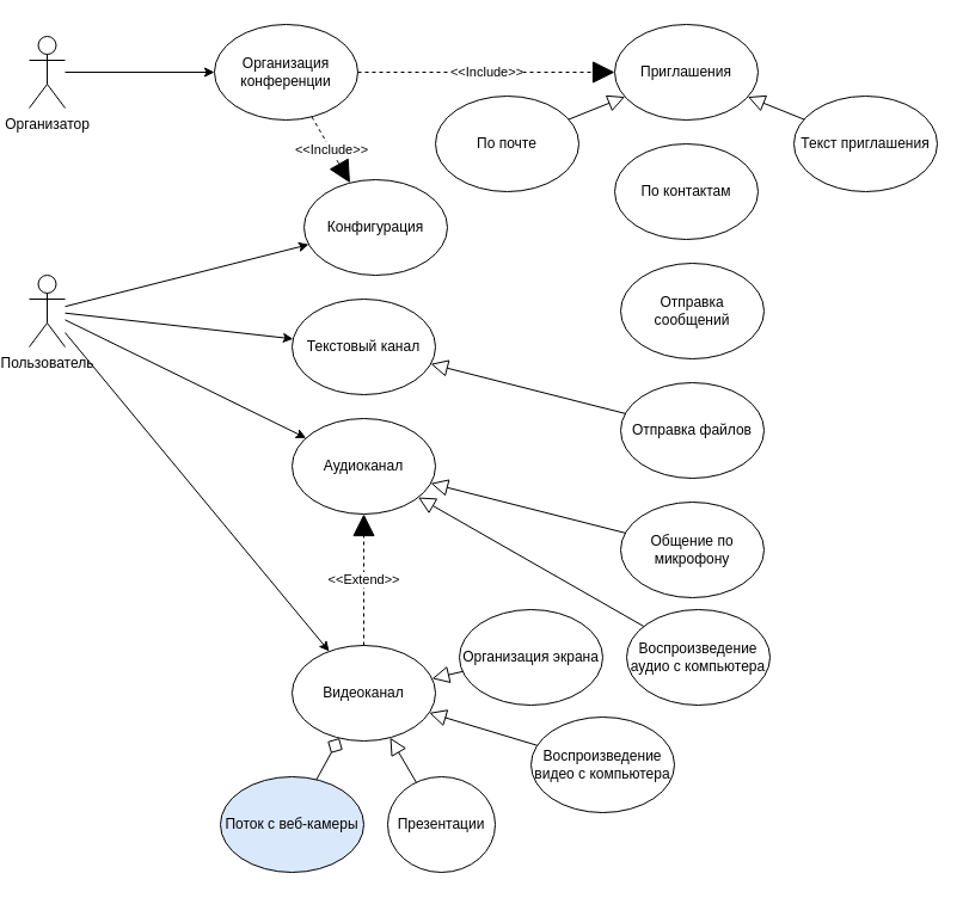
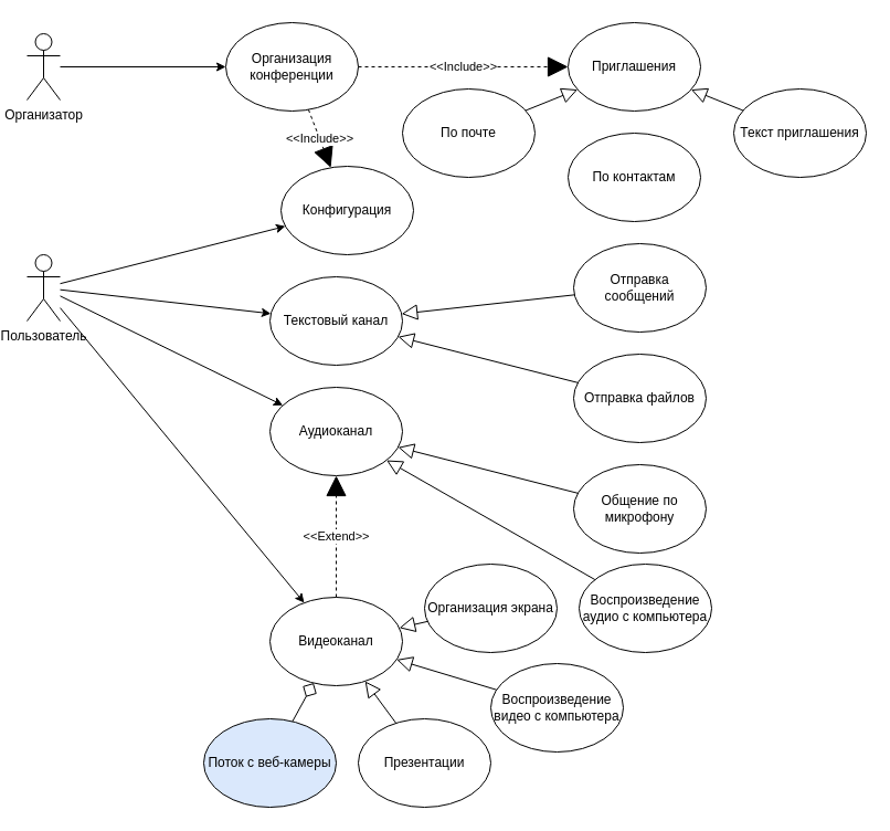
- <mxCell id="4" value="Организация конференции" style="ellipse;whiteSpace=wrap;html=1;" vertex="1" parent="1"><mxGeometry x="175" y="20" width="120" height="80" as="geometry" /></mxCell>
+ <mxCell id="4" value="Организация конференции" style="ellipse;whiteSpace=wrap;html=1;" vertex="1" parent="1"><mxGeometry x="200" y="20" width="120" height="80" as="geometry" /></mxCell>
+ <mxCell id="37" value="" style="endArrow=block;endFill=0;endSize=12;html=1;rounded=0;" edge="1" parent="1" source="13" target="10"><mxGeometry width="160" relative="1" as="geometry"><mxPoint x="500.416" y="535.296" as="sourcePoint" /><mxPoint x="369.573" y="524.766" as="targetPoint" /></mxGeometry></mxCell>
- <mxCell id="20" value="Презентации" style="ellipse;whiteSpace=wrap;html=1;" vertex="1" parent="1"><mxGeometry x="320" y="650" width="90" height="80" as="geometry" /></mxCell>
+ <mxCell id="20" value="Презентации" style="ellipse;whiteSpace=wrap;html=1;" vertex="1" parent="1"><mxGeometry x="320" y="650" width="120" height="80" as="geometry" /></mxCell>
